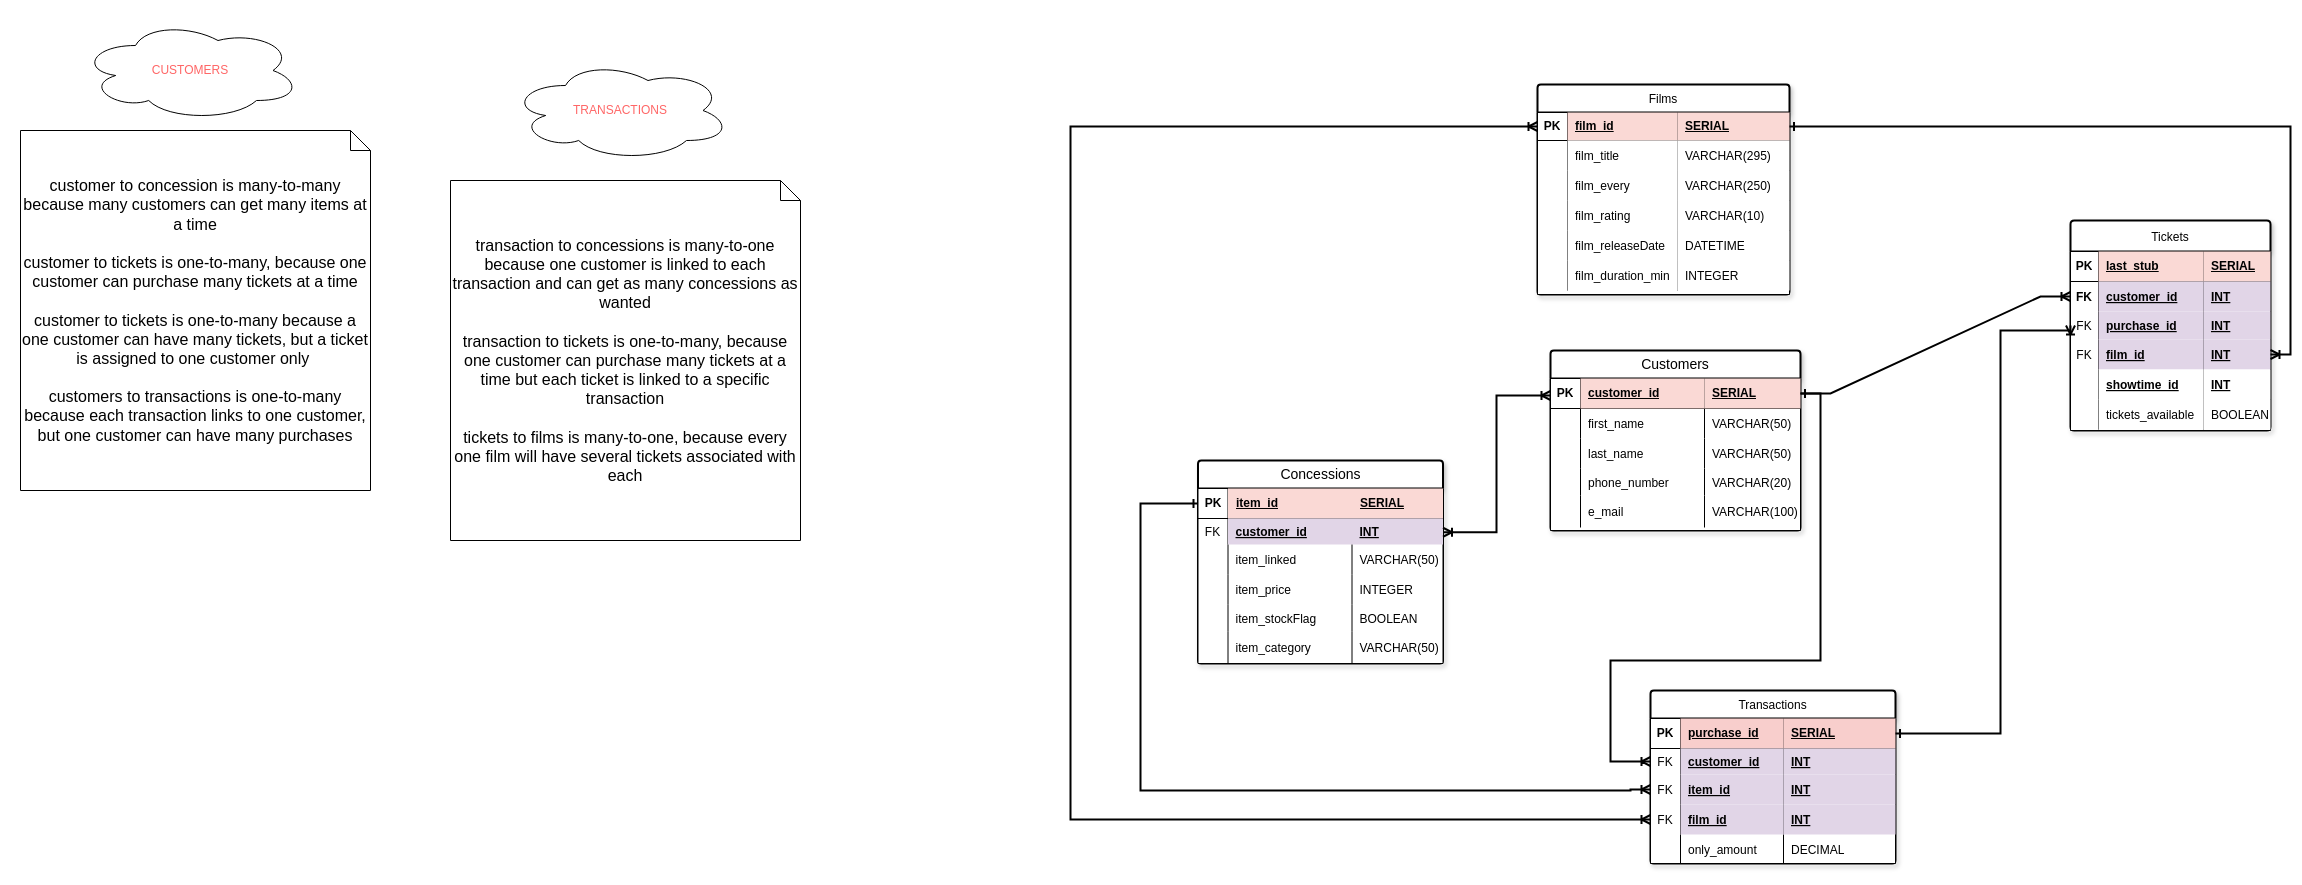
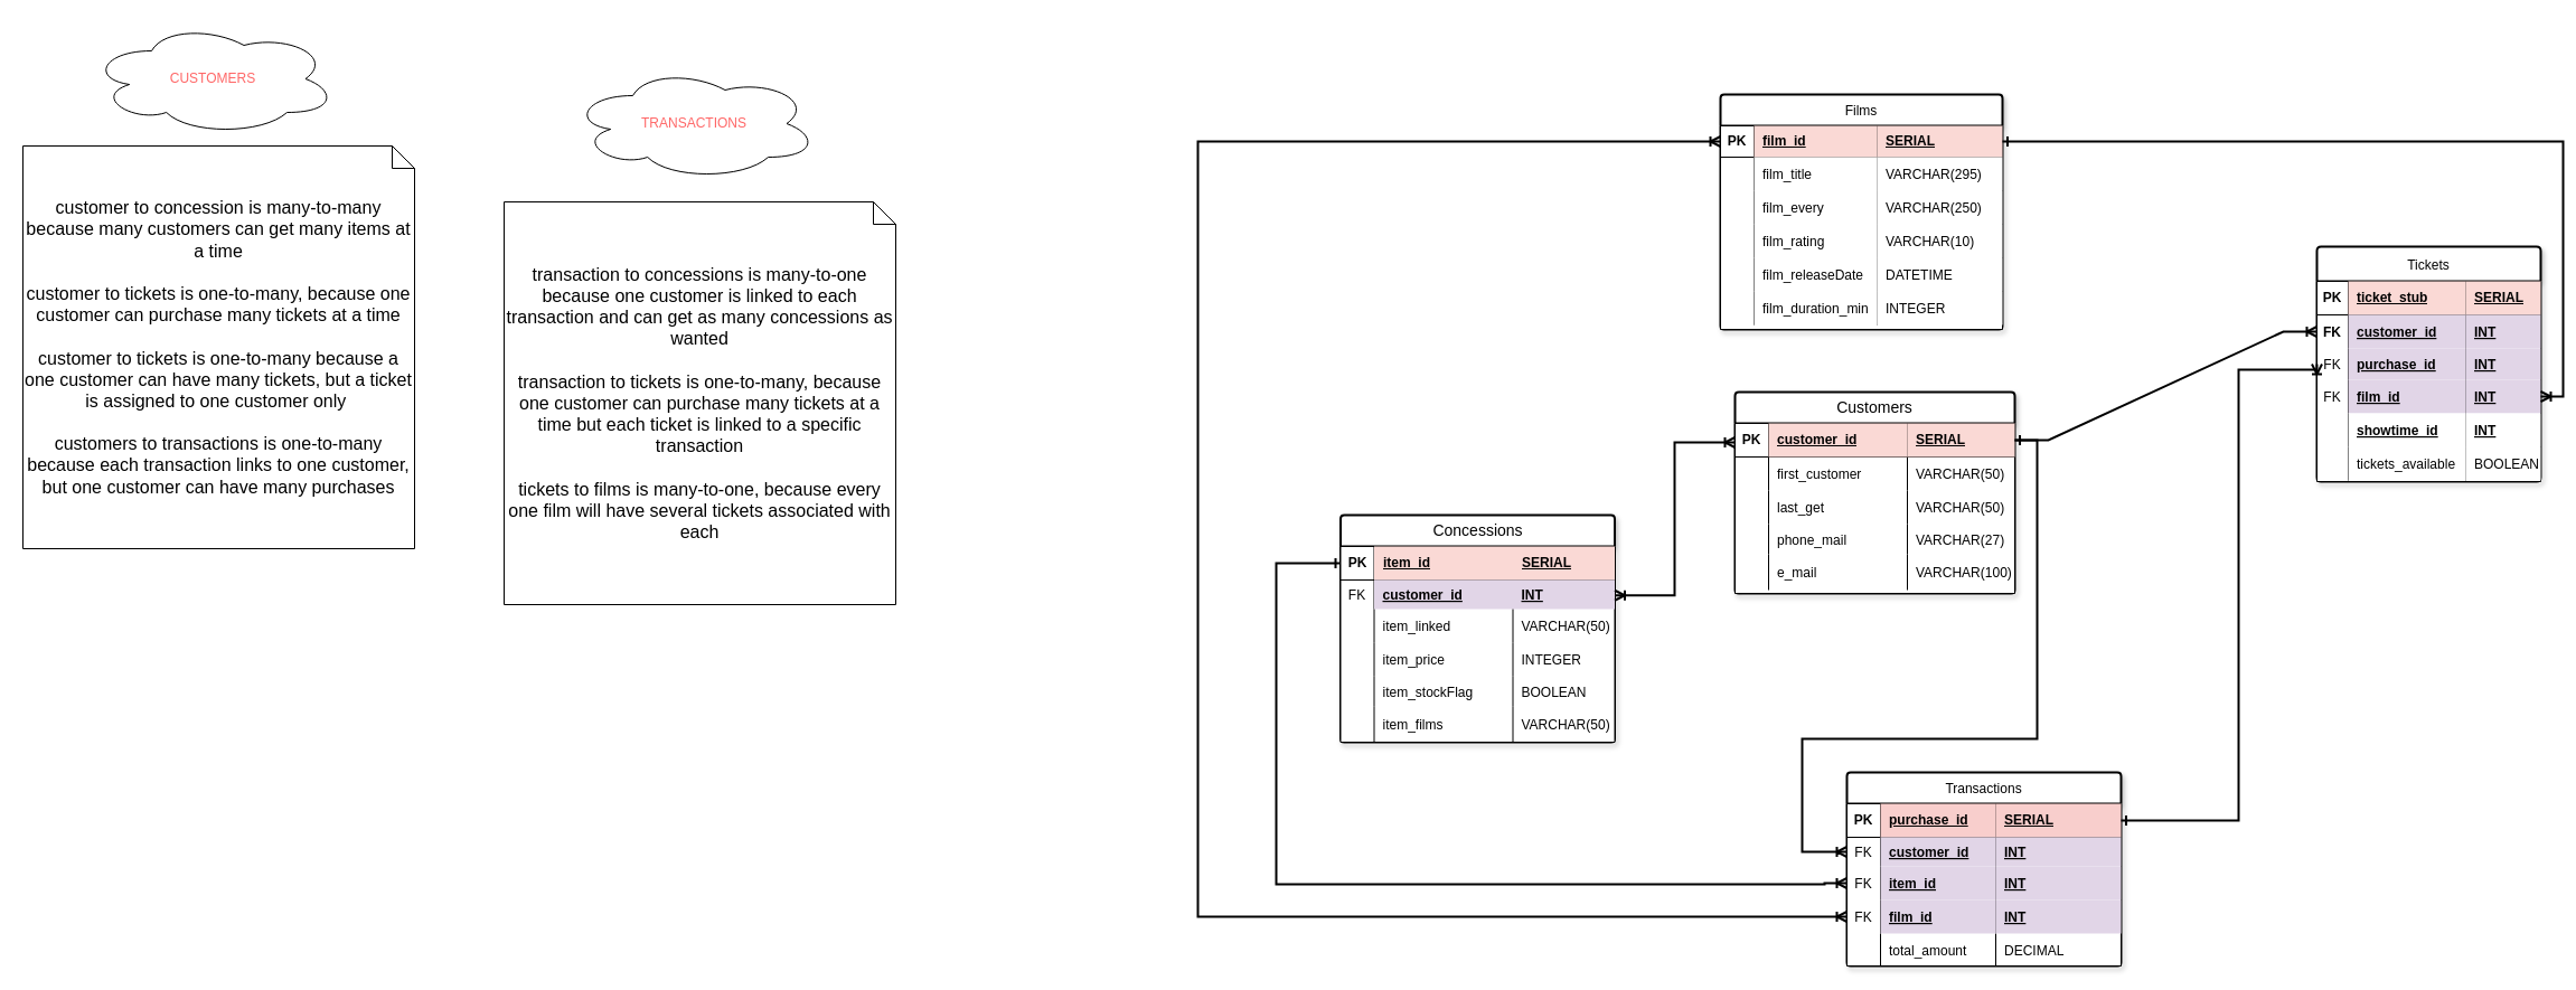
- <mxCell id="6" value="last_stub" style="shape=partialRectangle;connectable=0;fillColor=#fad9d5;top=0;left=0;bottom=0;right=0;align=left;spacingLeft=6;fontStyle=5;overflow=hidden;whiteSpace=wrap;html=1;strokeColor=#ae4132;" parent="4" vertex="1"><mxGeometry x="28.0" width="105.0" height="30" as="geometry"><mxRectangle width="105.0" height="30" as="alternateBounds" /></mxGeometry></mxCell>
+ <mxCell id="6" value="ticket_stub" style="shape=partialRectangle;connectable=0;fillColor=#fad9d5;top=0;left=0;bottom=0;right=0;align=left;spacingLeft=6;fontStyle=5;overflow=hidden;whiteSpace=wrap;html=1;strokeColor=#ae4132;" parent="4" vertex="1"><mxGeometry x="28.0" width="105.0" height="30" as="geometry"><mxRectangle width="105.0" height="30" as="alternateBounds" /></mxGeometry></mxCell>
- <mxCell id="110" value="first_name" style="shape=partialRectangle;connectable=0;fillColor=none;top=0;left=0;bottom=0;right=0;align=left;spacingLeft=6;overflow=hidden;" parent="108" vertex="1"><mxGeometry x="30" width="124" height="30" as="geometry"><mxRectangle width="124" height="30" as="alternateBounds" /></mxGeometry></mxCell>
+ <mxCell id="110" value="first_customer" style="shape=partialRectangle;connectable=0;fillColor=none;top=0;left=0;bottom=0;right=0;align=left;spacingLeft=6;overflow=hidden;" parent="108" vertex="1"><mxGeometry x="30" width="124" height="30" as="geometry"><mxRectangle width="124" height="30" as="alternateBounds" /></mxGeometry></mxCell>
- <mxCell id="114" value="last_name" style="shape=partialRectangle;connectable=0;fillColor=none;top=0;left=0;bottom=0;right=0;align=left;spacingLeft=6;overflow=hidden;" parent="112" vertex="1"><mxGeometry x="30" width="124" height="30" as="geometry"><mxRectangle width="124" height="30" as="alternateBounds" /></mxGeometry></mxCell>
+ <mxCell id="114" value="last_get" style="shape=partialRectangle;connectable=0;fillColor=none;top=0;left=0;bottom=0;right=0;align=left;spacingLeft=6;overflow=hidden;" parent="112" vertex="1"><mxGeometry x="30" width="124" height="30" as="geometry"><mxRectangle width="124" height="30" as="alternateBounds" /></mxGeometry></mxCell>
- <mxCell id="118" value="phone_number" style="shape=partialRectangle;connectable=0;fillColor=none;top=0;left=0;bottom=0;right=0;align=left;spacingLeft=6;overflow=hidden;" parent="116" vertex="1"><mxGeometry x="30" width="124" height="27" as="geometry"><mxRectangle width="124" height="27" as="alternateBounds" /></mxGeometry></mxCell>
+ <mxCell id="118" value="phone_mail" style="shape=partialRectangle;connectable=0;fillColor=none;top=0;left=0;bottom=0;right=0;align=left;spacingLeft=6;overflow=hidden;" parent="116" vertex="1"><mxGeometry x="30" width="124" height="27" as="geometry"><mxRectangle width="124" height="27" as="alternateBounds" /></mxGeometry></mxCell>
- <mxCell id="119" value="VARCHAR(20)" style="shape=partialRectangle;connectable=0;fillColor=none;top=0;left=0;bottom=0;right=0;align=left;spacingLeft=6;overflow=hidden;" parent="116" vertex="1"><mxGeometry x="154" width="96" height="27" as="geometry"><mxRectangle width="96" height="27" as="alternateBounds" /></mxGeometry></mxCell>
+ <mxCell id="119" value="VARCHAR(27)" style="shape=partialRectangle;connectable=0;fillColor=none;top=0;left=0;bottom=0;right=0;align=left;spacingLeft=6;overflow=hidden;" parent="116" vertex="1"><mxGeometry x="154" width="96" height="27" as="geometry"><mxRectangle width="96" height="27" as="alternateBounds" /></mxGeometry></mxCell>
- <mxCell id="100" value="item_category" style="shape=partialRectangle;connectable=0;fillColor=none;top=0;left=0;bottom=0;right=0;align=left;spacingLeft=6;overflow=hidden;" parent="98" vertex="1"><mxGeometry x="30" width="124" height="32" as="geometry"><mxRectangle width="124" height="32" as="alternateBounds" /></mxGeometry></mxCell>
+ <mxCell id="100" value="item_films" style="shape=partialRectangle;connectable=0;fillColor=none;top=0;left=0;bottom=0;right=0;align=left;spacingLeft=6;overflow=hidden;" parent="98" vertex="1"><mxGeometry x="30" width="124" height="32" as="geometry"><mxRectangle width="124" height="32" as="alternateBounds" /></mxGeometry></mxCell>
- <mxCell id="74" value="only_amount" style="shape=partialRectangle;connectable=0;fillColor=none;top=0;left=0;bottom=0;right=0;align=left;spacingLeft=6;overflow=hidden;" parent="72" vertex="1"><mxGeometry x="30" width="103" height="29" as="geometry"><mxRectangle width="103" height="29" as="alternateBounds" /></mxGeometry></mxCell>
+ <mxCell id="74" value="total_amount" style="shape=partialRectangle;connectable=0;fillColor=none;top=0;left=0;bottom=0;right=0;align=left;spacingLeft=6;overflow=hidden;" parent="72" vertex="1"><mxGeometry x="30" width="103" height="29" as="geometry"><mxRectangle width="103" height="29" as="alternateBounds" /></mxGeometry></mxCell>
